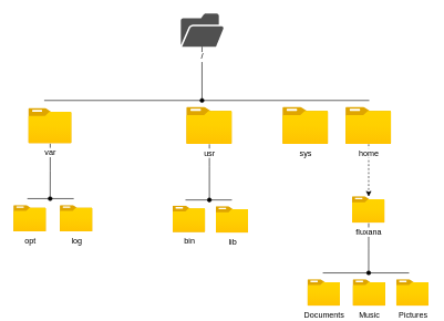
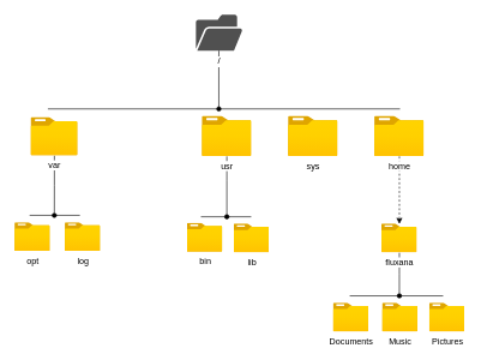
- <mxCell id="4" value="sys" style="image;aspect=fixed;html=1;points=[];align=center;fontSize=12;image=img/lib/azure2/general/Folder_Blank.svg;" parent="1" vertex="1"><mxGeometry x="425.57" y="161" width="69" height="56.0" as="geometry" /></mxCell>
+ <mxCell id="4" value="sys" style="image;aspect=fixed;html=1;points=[];align=center;fontSize=12;image=img/lib/azure2/general/Folder_Blank.svg;" parent="1" vertex="1"><mxGeometry x="400.57" y="161" width="69" height="56.0" as="geometry" /></mxCell>
- <mxCell id="8" value="fluxana" style="image;aspect=fixed;html=1;points=[];align=center;fontSize=12;image=img/lib/azure2/general/Folder_Blank.svg;" parent="1" vertex="1"><mxGeometry x="530.43" y="296" width="49.29" height="40" as="geometry" /></mxCell>
+ <mxCell id="8" value="fluxana" style="image;aspect=fixed;html=1;points=[];align=center;fontSize=12;image=img/lib/azure2/general/Folder_Blank.svg;" parent="1" vertex="1"><mxGeometry x="530.43" y="311" width="49.29" height="40" as="geometry" /></mxCell>
